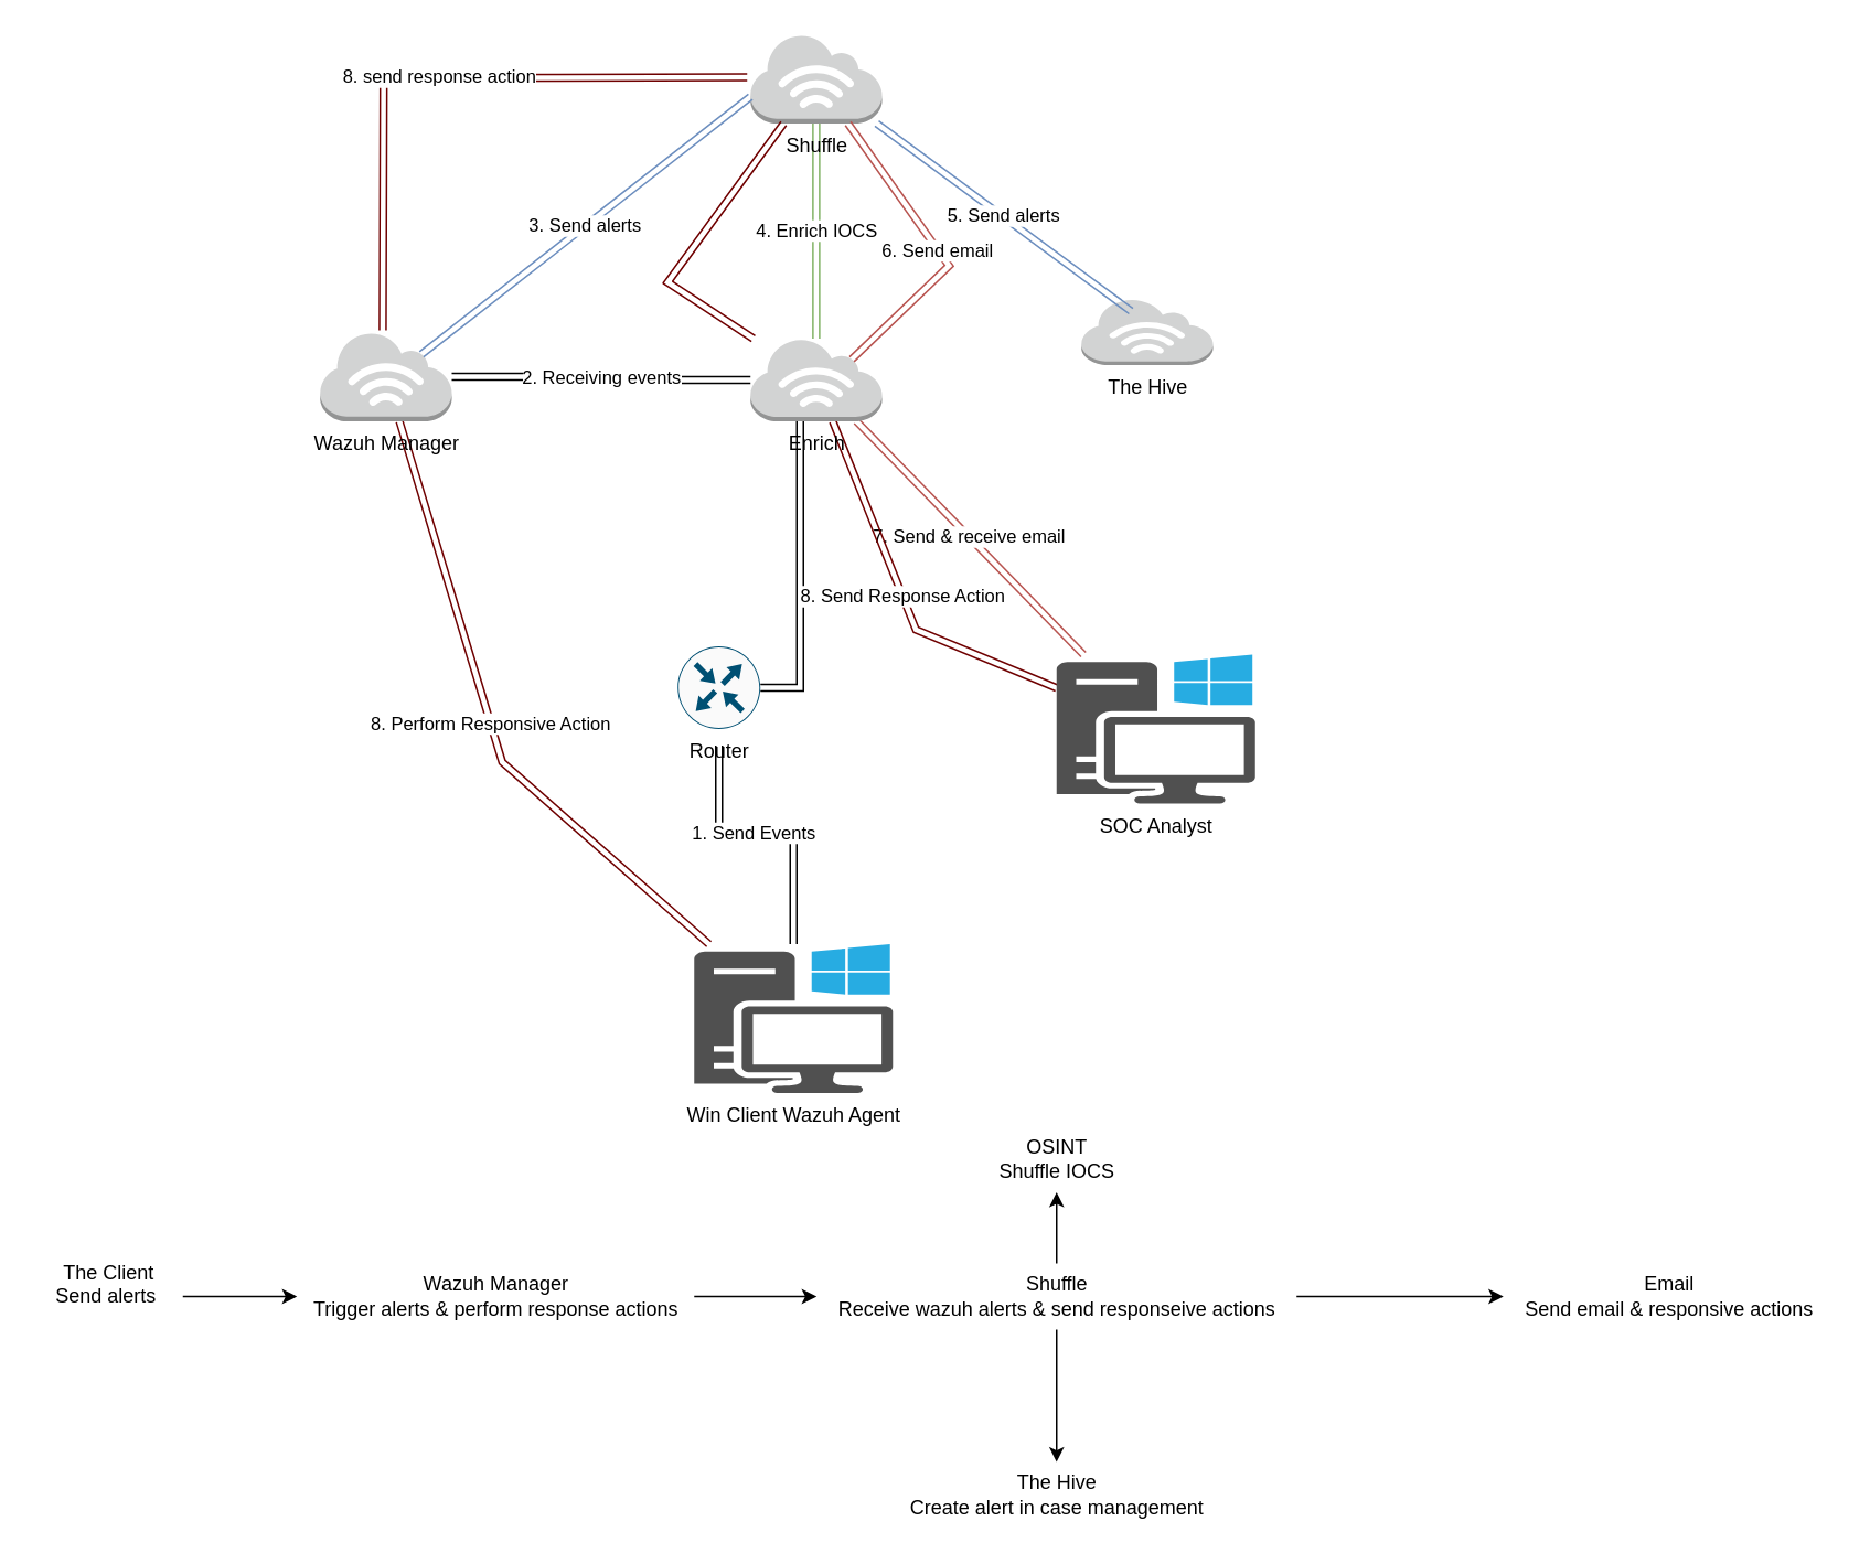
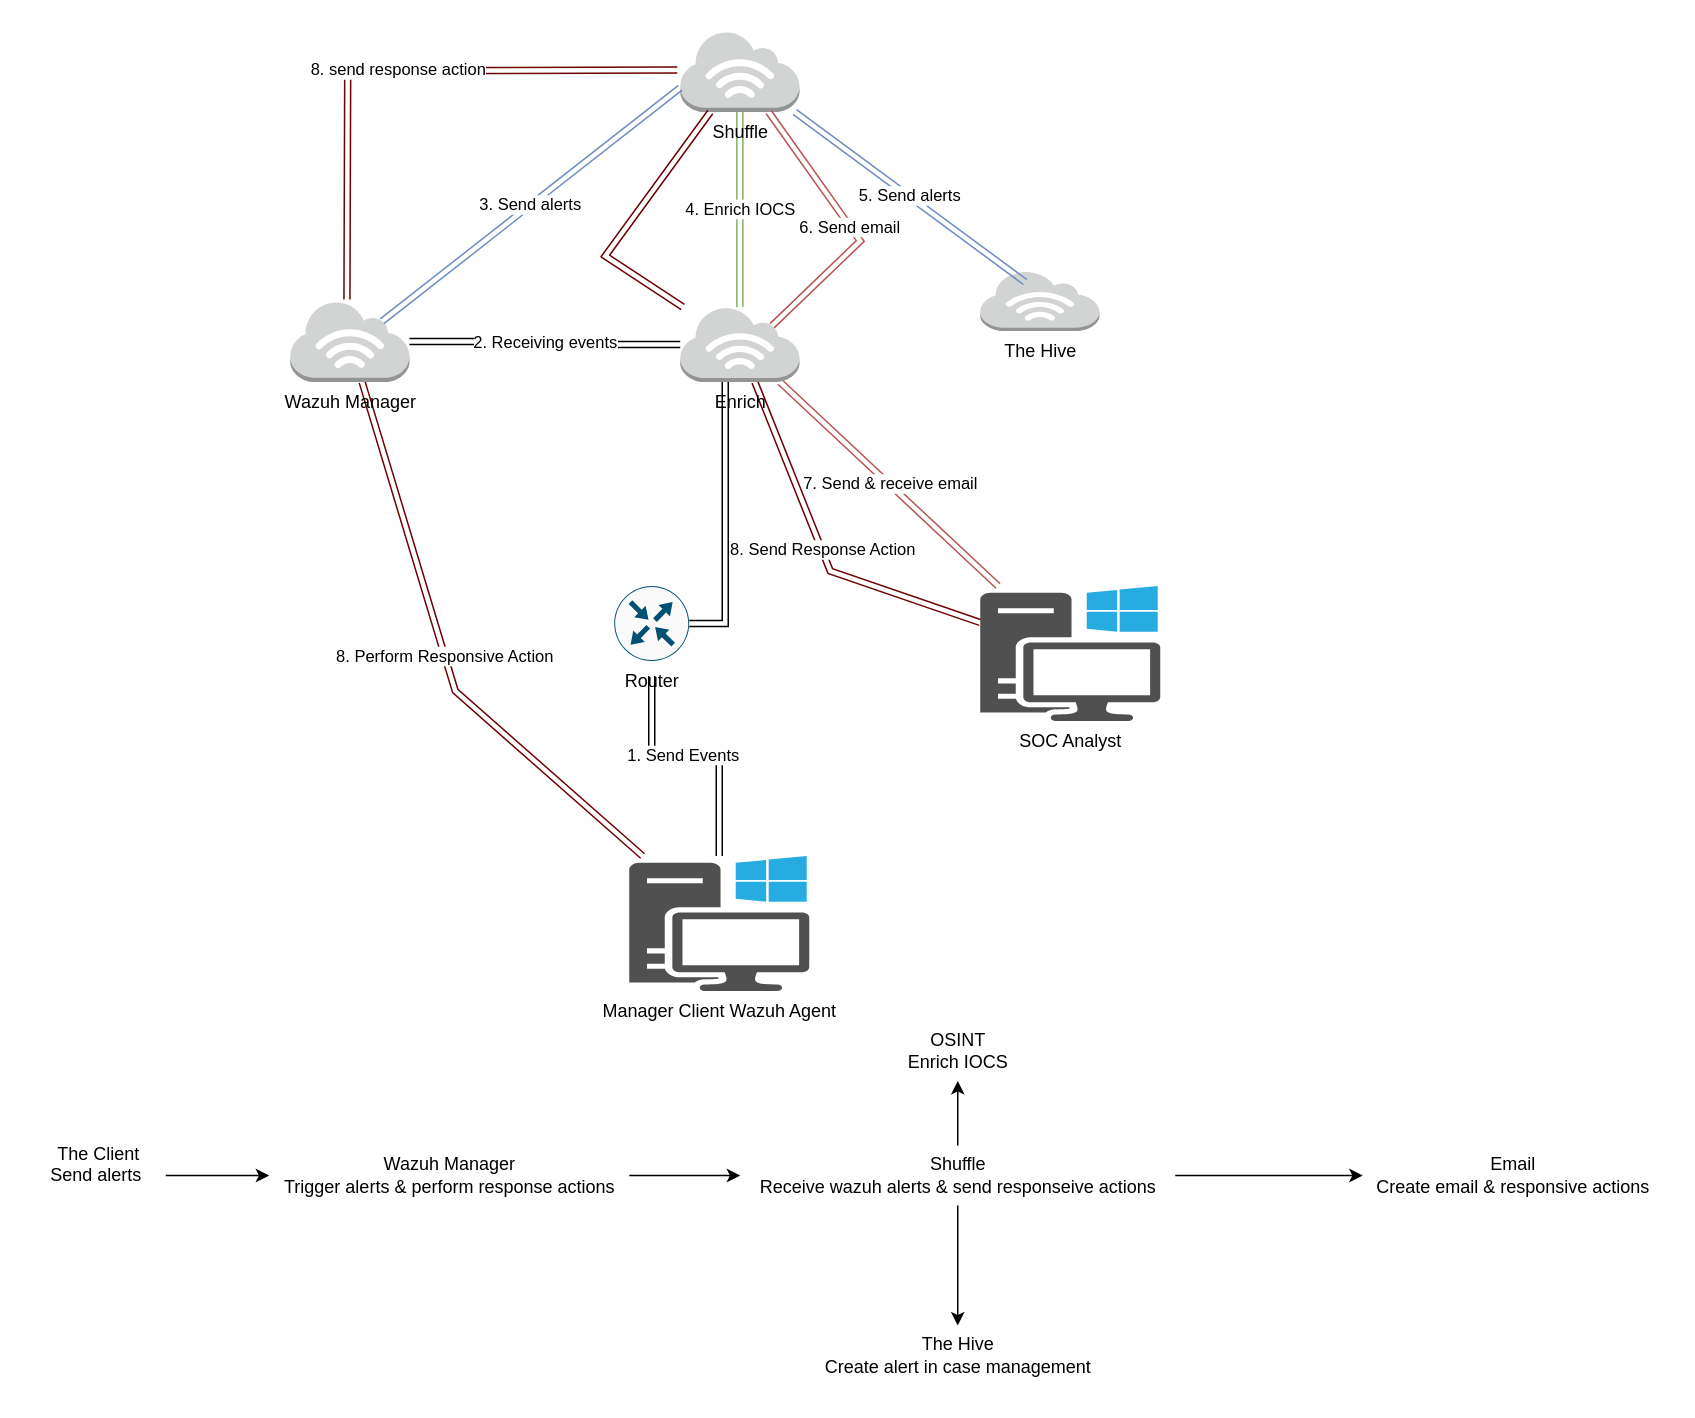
- <mxCell id="16" value="SOC Analyst" style="sketch=0;pointerEvents=1;shadow=0;dashed=0;html=1;strokeColor=none;fillColor=#505050;labelPosition=center;verticalLabelPosition=bottom;verticalAlign=top;outlineConnect=0;align=center;shape=mxgraph.office.devices.workstation_pc;" vertex="1" parent="1"><mxGeometry x="638" y="395" width="120" height="90" as="geometry" /></mxCell>
+ <mxCell id="16" value="SOC Analyst" style="sketch=0;pointerEvents=1;shadow=0;dashed=0;html=1;strokeColor=none;fillColor=#505050;labelPosition=center;verticalLabelPosition=bottom;verticalAlign=top;outlineConnect=0;align=center;shape=mxgraph.office.devices.workstation_pc;" vertex="1" parent="1"><mxGeometry x="653" y="390" width="120" height="90" as="geometry" /></mxCell>
- <mxCell id="2" value="Win Client Wazuh Agent" style="sketch=0;pointerEvents=1;shadow=0;dashed=0;html=1;strokeColor=none;fillColor=#505050;labelPosition=center;verticalLabelPosition=bottom;verticalAlign=top;outlineConnect=0;align=center;shape=mxgraph.office.devices.workstation_pc;" vertex="1" parent="1"><mxGeometry x="419" y="570" width="120" height="90" as="geometry" /></mxCell>
+ <mxCell id="2" value="Manager Client Wazuh Agent" style="sketch=0;pointerEvents=1;shadow=0;dashed=0;html=1;strokeColor=none;fillColor=#505050;labelPosition=center;verticalLabelPosition=bottom;verticalAlign=top;outlineConnect=0;align=center;shape=mxgraph.office.devices.workstation_pc;" vertex="1" parent="1"><mxGeometry x="419" y="570" width="120" height="90" as="geometry" /></mxCell>
- <mxCell id="30" value="&lt;div&gt;OSINT&lt;/div&gt;&lt;div&gt;Shuffle IOCS&lt;/div&gt;" style="text;html=1;align=center;verticalAlign=middle;resizable=0;points=[];autosize=1;strokeColor=none;fillColor=none;" vertex="1" parent="1"><mxGeometry x="593" y="680" width="90" height="40" as="geometry" /></mxCell>
+ <mxCell id="30" value="&lt;div&gt;OSINT&lt;/div&gt;&lt;div&gt;Enrich IOCS&lt;/div&gt;" style="text;html=1;align=center;verticalAlign=middle;resizable=0;points=[];autosize=1;strokeColor=none;fillColor=none;" vertex="1" parent="1"><mxGeometry x="593" y="680" width="90" height="40" as="geometry" /></mxCell>
- <mxCell id="32" value="&lt;div&gt;Email&lt;/div&gt;&lt;div&gt;Send email &amp;amp; responsive actions&lt;/div&gt;" style="text;html=1;align=center;verticalAlign=middle;resizable=0;points=[];autosize=1;strokeColor=none;fillColor=none;" vertex="1" parent="1"><mxGeometry x="908" y="763" width="200" height="40" as="geometry" /></mxCell>
+ <mxCell id="32" value="&lt;div&gt;Email&lt;/div&gt;&lt;div&gt;Create email &amp;amp; responsive actions&lt;/div&gt;" style="text;html=1;align=center;verticalAlign=middle;resizable=0;points=[];autosize=1;strokeColor=none;fillColor=none;" vertex="1" parent="1"><mxGeometry x="908" y="763" width="200" height="40" as="geometry" /></mxCell>
